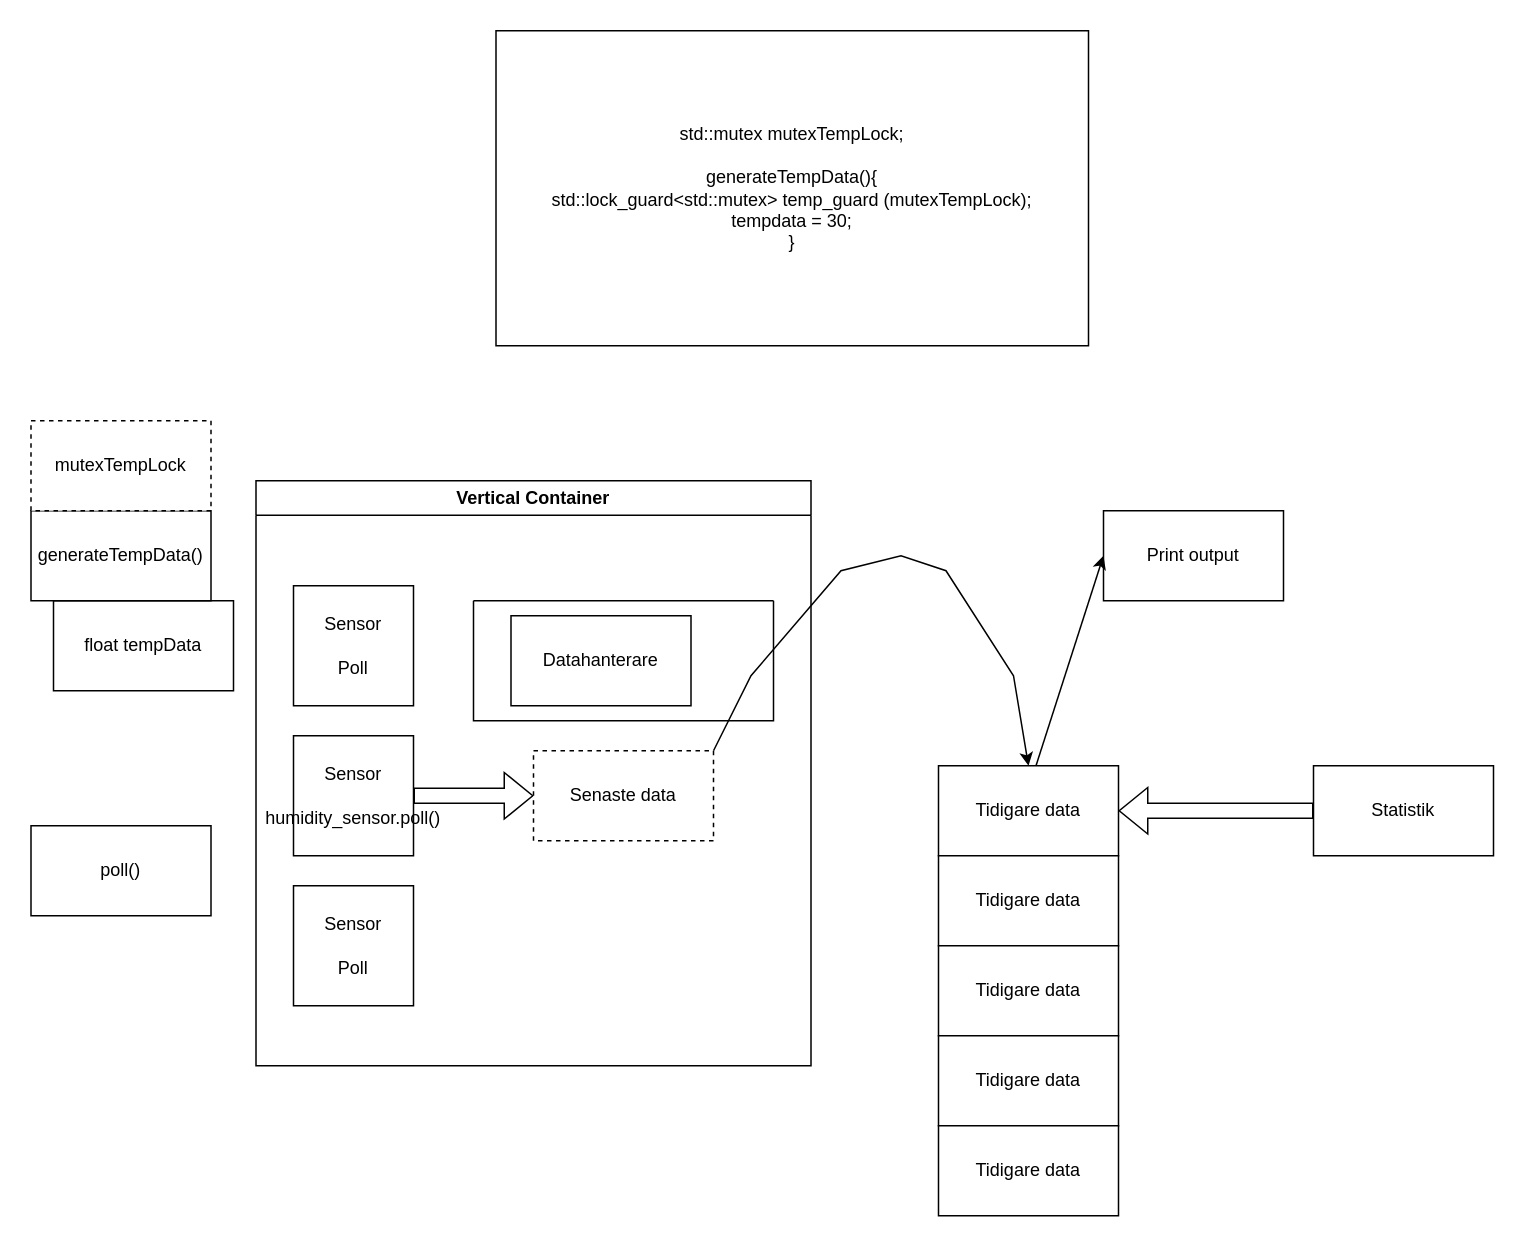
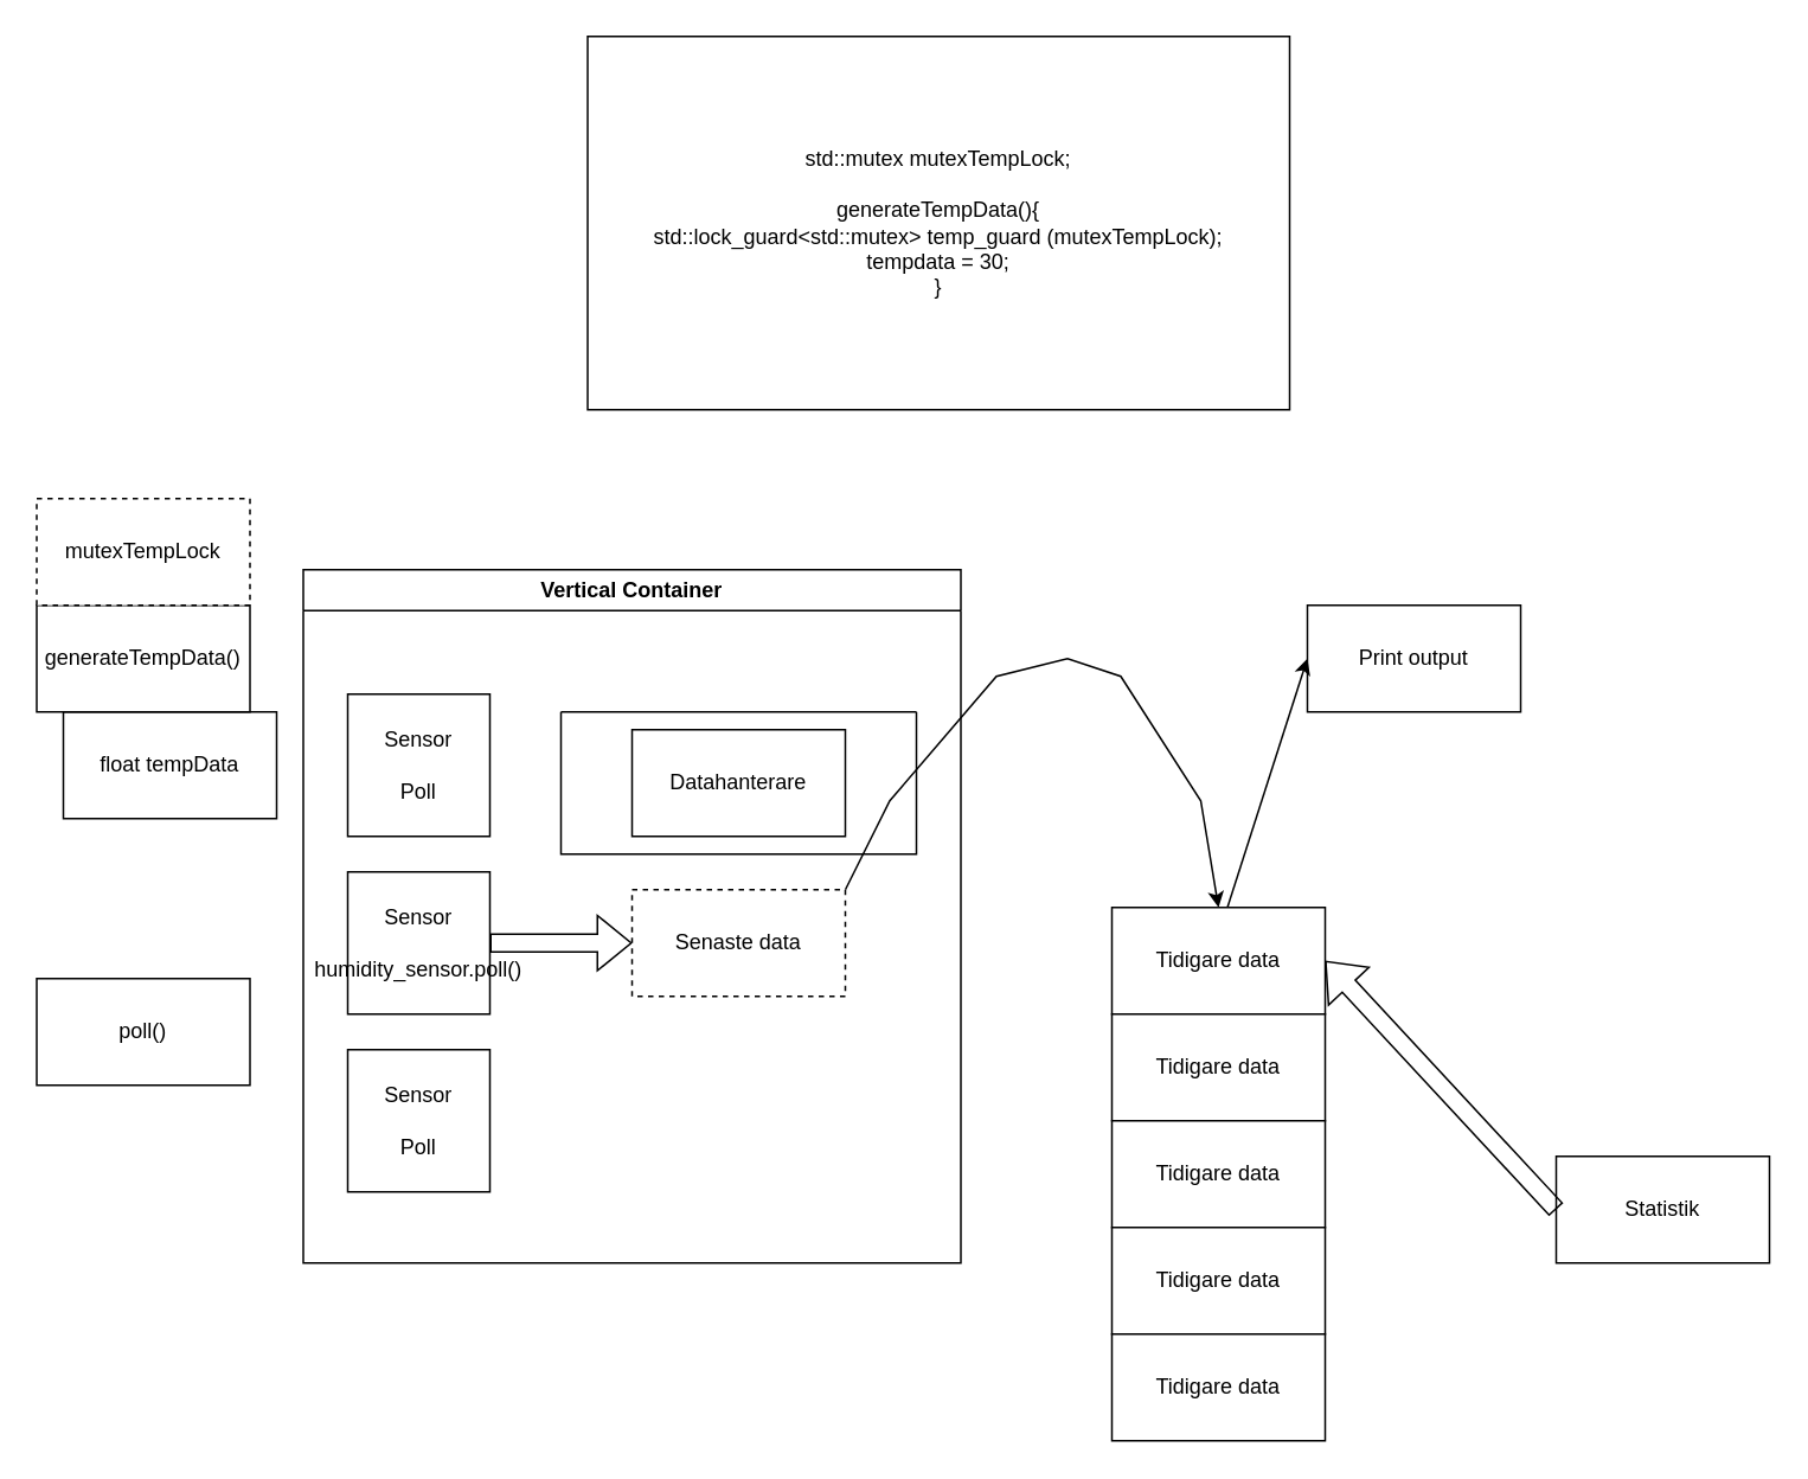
- <mxCell id="11" value="Datahanterare" style="rounded=0;whiteSpace=wrap;html=1;" vertex="1" parent="1"><mxGeometry x="340" y="410" width="120" height="60" as="geometry" /></mxCell>
+ <mxCell id="11" value="Datahanterare" style="rounded=0;whiteSpace=wrap;html=1;" vertex="1" parent="1"><mxGeometry x="355" y="410" width="120" height="60" as="geometry" /></mxCell>
- <mxCell id="8" value="Statistik" style="whiteSpace=wrap;html=1;" vertex="1" parent="1"><mxGeometry x="875" y="510" width="120" height="60" as="geometry" /></mxCell>
+ <mxCell id="8" value="Statistik" style="whiteSpace=wrap;html=1;" vertex="1" parent="1"><mxGeometry x="875" y="650" width="120" height="60" as="geometry" /></mxCell>
